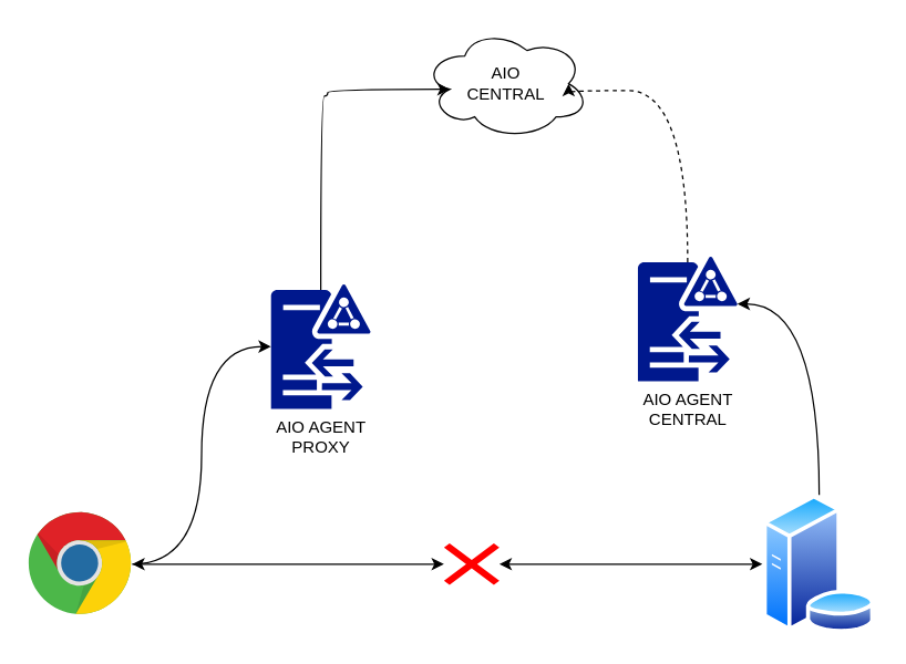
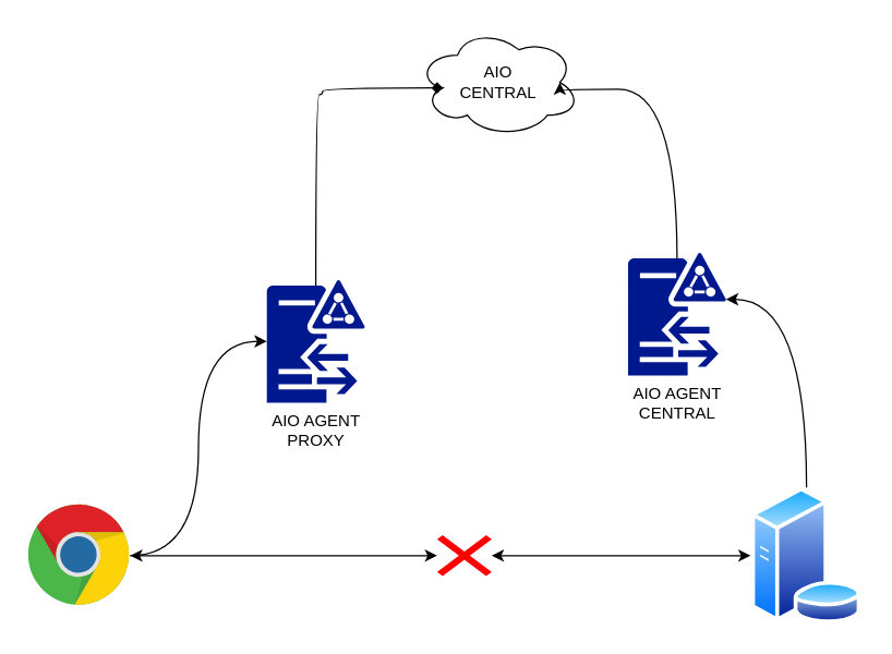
- <mxCell id="3" style="edgeStyle=orthogonalEdgeStyle;curved=1;rounded=0;orthogonalLoop=1;jettySize=auto;html=1;entryX=0.16;entryY=0.55;entryDx=0;entryDy=0;entryPerimeter=0;exitX=0.5;exitY=0.045;exitDx=0;exitDy=0;exitPerimeter=0;" edge="1" parent="1" source="4" target="2"><mxGeometry relative="1" as="geometry"><Array as="points"><mxPoint x="236" y="69" /></Array></mxGeometry></mxCell>
+ <mxCell id="3" style="edgeStyle=orthogonalEdgeStyle;curved=1;rounded=0;orthogonalLoop=1;jettySize=auto;html=1;entryX=0.16;entryY=0.55;entryDx=0;entryDy=0;entryPerimeter=0;exitX=0.5;exitY=0.045;exitDx=0;exitDy=0;exitPerimeter=0;endArrow=diamond;" edge="1" parent="1" source="4" target="2"><mxGeometry relative="1" as="geometry"><Array as="points"><mxPoint x="236" y="69" /></Array></mxGeometry></mxCell>
- <mxCell id="5" style="edgeStyle=orthogonalEdgeStyle;curved=1;rounded=0;orthogonalLoop=1;jettySize=auto;html=1;entryX=0.875;entryY=0.5;entryDx=0;entryDy=0;entryPerimeter=0;exitX=0.5;exitY=0.045;exitDx=0;exitDy=0;exitPerimeter=0;dashed=1;" edge="1" parent="1" source="6" target="2"><mxGeometry relative="1" as="geometry"><Array as="points"><mxPoint x="496" y="65" /></Array></mxGeometry></mxCell>
+ <mxCell id="5" style="edgeStyle=orthogonalEdgeStyle;curved=1;rounded=0;orthogonalLoop=1;jettySize=auto;html=1;entryX=0.875;entryY=0.5;entryDx=0;entryDy=0;entryPerimeter=0;exitX=0.5;exitY=0.045;exitDx=0;exitDy=0;exitPerimeter=0;" edge="1" parent="1" source="6" target="2"><mxGeometry relative="1" as="geometry"><Array as="points"><mxPoint x="496" y="65" /></Array></mxGeometry></mxCell>
